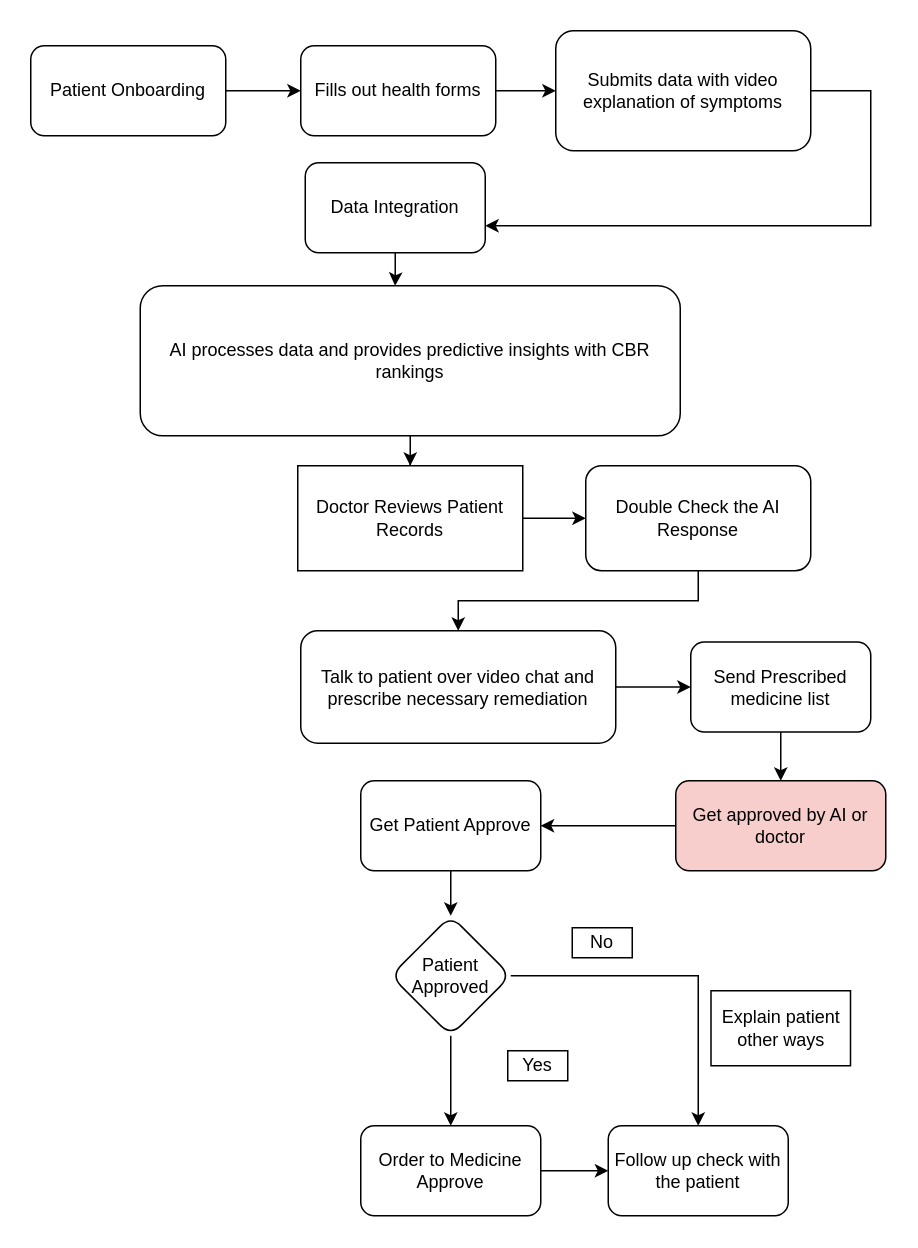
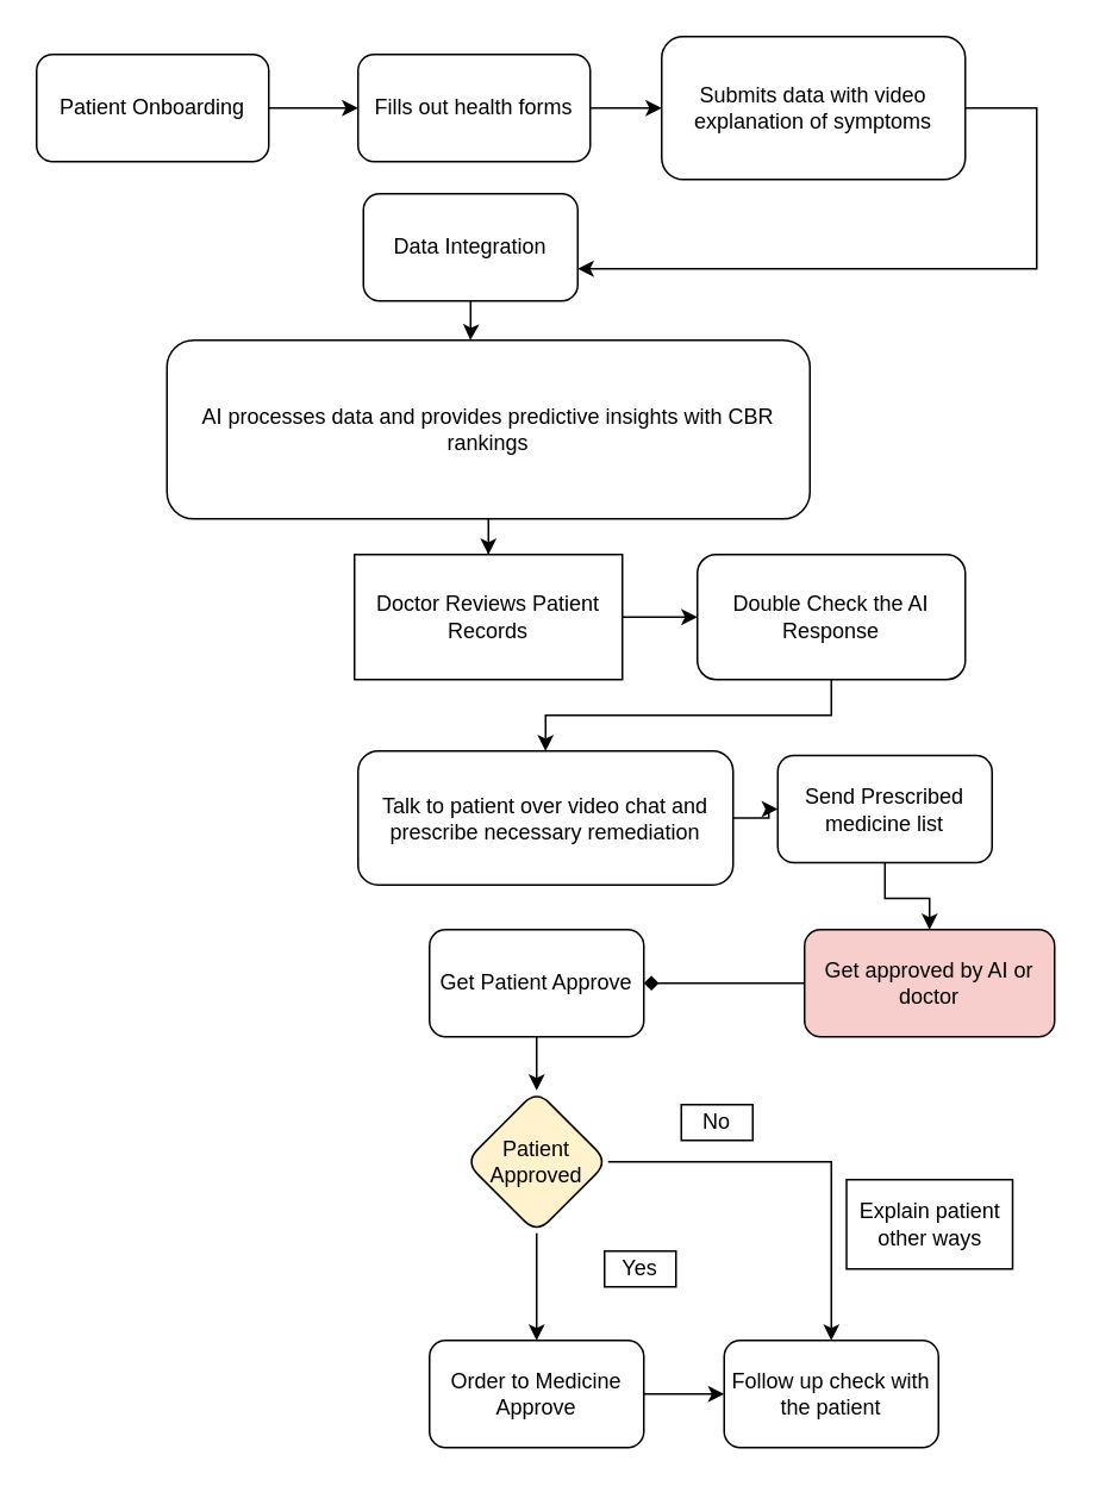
- <mxCell id="19" value="Send Prescribed medicine list" style="whiteSpace=wrap;html=1;rounded=1;" vertex="1" parent="1"><mxGeometry x="460" y="427.5" width="120" height="60" as="geometry" /></mxCell>
+ <mxCell id="19" value="Send Prescribed medicine list" style="whiteSpace=wrap;html=1;rounded=1;" vertex="1" parent="1"><mxGeometry x="435" y="422.5" width="120" height="60" as="geometry" /></mxCell>
- <mxCell id="20" value="" style="edgeStyle=orthogonalEdgeStyle;rounded=0;orthogonalLoop=1;jettySize=auto;html=1;" edge="1" parent="1" source="21" target="23"><mxGeometry relative="1" as="geometry" /></mxCell>
+ <mxCell id="20" value="" style="edgeStyle=orthogonalEdgeStyle;rounded=0;orthogonalLoop=1;jettySize=auto;html=1;endArrow=diamond;" edge="1" parent="1" source="21" target="23"><mxGeometry relative="1" as="geometry" /></mxCell>
- <mxCell id="25" value="Patient Approved" style="rhombus;whiteSpace=wrap;html=1;rounded=1;" vertex="1" parent="1"><mxGeometry x="260" y="610" width="80" height="80" as="geometry" /></mxCell>
+ <mxCell id="25" value="Patient Approved" style="rhombus;whiteSpace=wrap;html=1;rounded=1;fillColor=#fff2cc;" vertex="1" parent="1"><mxGeometry x="260" y="610" width="80" height="80" as="geometry" /></mxCell>
